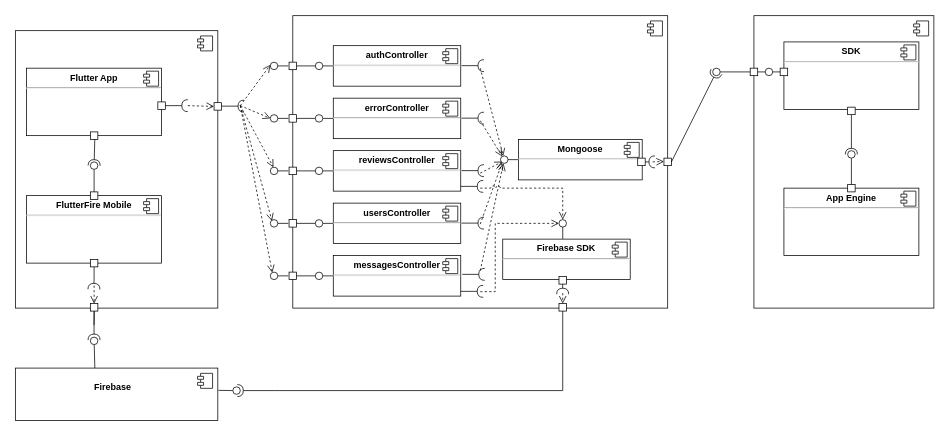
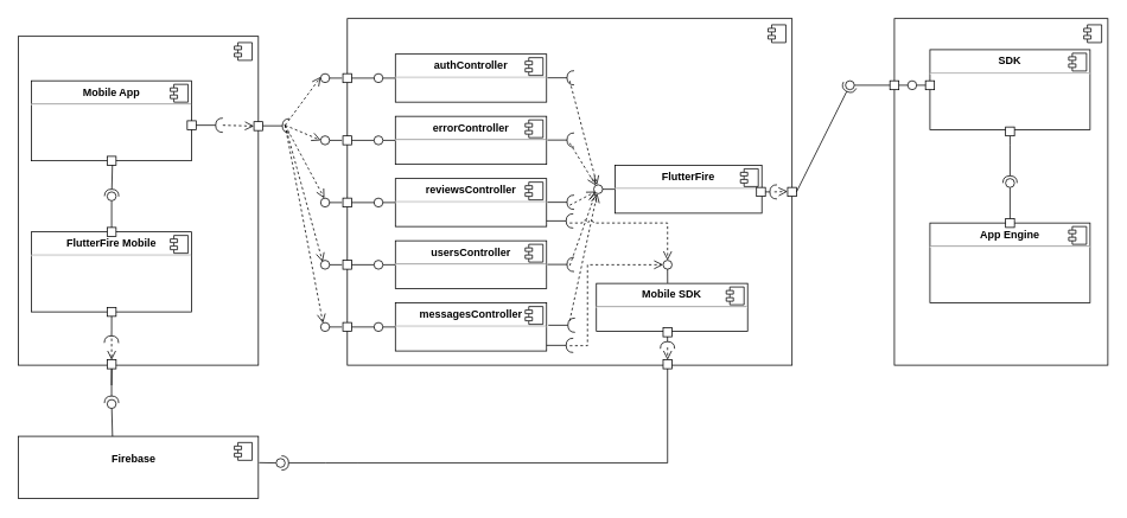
- <mxCell id="9" value="&lt;p style=&quot;margin: 0px ; margin-top: 6px ; text-align: center&quot;&gt;&lt;b&gt;Flutter App&lt;/b&gt;&lt;/p&gt;&lt;hr&gt;&lt;p style=&quot;margin: 0px ; margin-left: 8px&quot;&gt;&lt;br&gt;&lt;/p&gt;" style="align=left;overflow=fill;html=1;dropTarget=0;" vertex="1" parent="1"><mxGeometry x="35" y="90" width="180" height="90" as="geometry" /></mxCell>
+ <mxCell id="9" value="&lt;p style=&quot;margin: 0px ; margin-top: 6px ; text-align: center&quot;&gt;&lt;b&gt;Mobile App&lt;/b&gt;&lt;/p&gt;&lt;hr&gt;&lt;p style=&quot;margin: 0px ; margin-left: 8px&quot;&gt;&lt;br&gt;&lt;/p&gt;" style="align=left;overflow=fill;html=1;dropTarget=0;" vertex="1" parent="1"><mxGeometry x="35" y="90" width="180" height="90" as="geometry" /></mxCell>
- <mxCell id="86" value="&lt;p style=&quot;margin: 0px ; margin-top: 6px ; text-align: center&quot;&gt;&lt;b&gt;Mongoose&lt;/b&gt;&lt;/p&gt;&lt;hr&gt;&lt;p style=&quot;margin: 0px ; margin-left: 8px&quot;&gt;&lt;br&gt;&lt;/p&gt;" style="align=left;overflow=fill;html=1;dropTarget=0;" vertex="1" parent="1"><mxGeometry x="691" y="185" width="165" height="54" as="geometry" /></mxCell>
+ <mxCell id="86" value="&lt;p style=&quot;margin: 0px ; margin-top: 6px ; text-align: center&quot;&gt;&lt;b&gt;FlutterFire&lt;/b&gt;&lt;/p&gt;&lt;hr&gt;&lt;p style=&quot;margin: 0px ; margin-left: 8px&quot;&gt;&lt;br&gt;&lt;/p&gt;" style="align=left;overflow=fill;html=1;dropTarget=0;" vertex="1" parent="1"><mxGeometry x="691" y="185" width="165" height="54" as="geometry" /></mxCell>
- <mxCell id="93" value="&lt;p style=&quot;margin: 0px ; margin-top: 6px ; text-align: center&quot;&gt;&lt;b&gt;Firebase SDK&lt;/b&gt;&lt;/p&gt;&lt;hr&gt;&lt;p style=&quot;margin: 0px ; margin-left: 8px&quot;&gt;&lt;br&gt;&lt;/p&gt;" style="align=left;overflow=fill;html=1;dropTarget=0;" vertex="1" parent="1"><mxGeometry x="670" y="318" width="170" height="54" as="geometry" /></mxCell>
+ <mxCell id="93" value="&lt;p style=&quot;margin: 0px ; margin-top: 6px ; text-align: center&quot;&gt;&lt;b&gt;Mobile SDK&lt;/b&gt;&lt;/p&gt;&lt;hr&gt;&lt;p style=&quot;margin: 0px ; margin-left: 8px&quot;&gt;&lt;br&gt;&lt;/p&gt;" style="align=left;overflow=fill;html=1;dropTarget=0;" vertex="1" parent="1"><mxGeometry x="670" y="318" width="170" height="54" as="geometry" /></mxCell>
